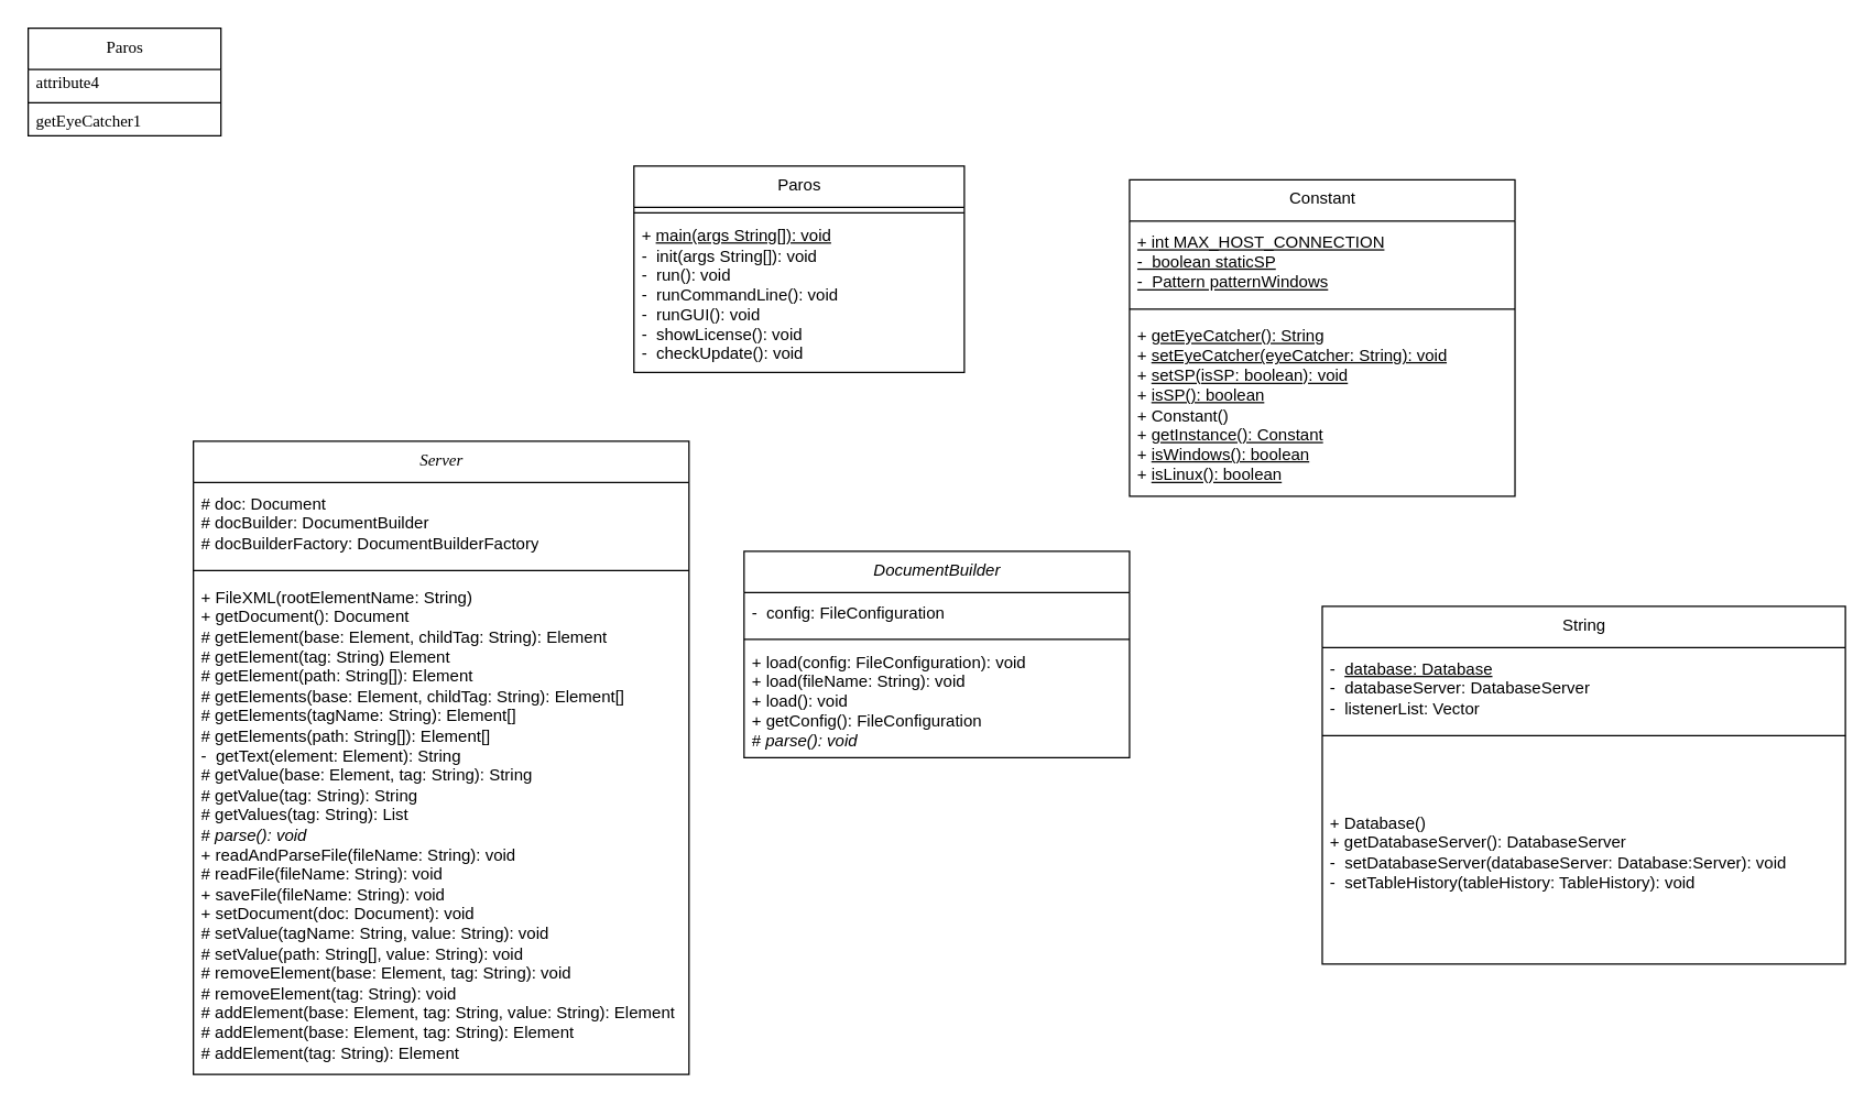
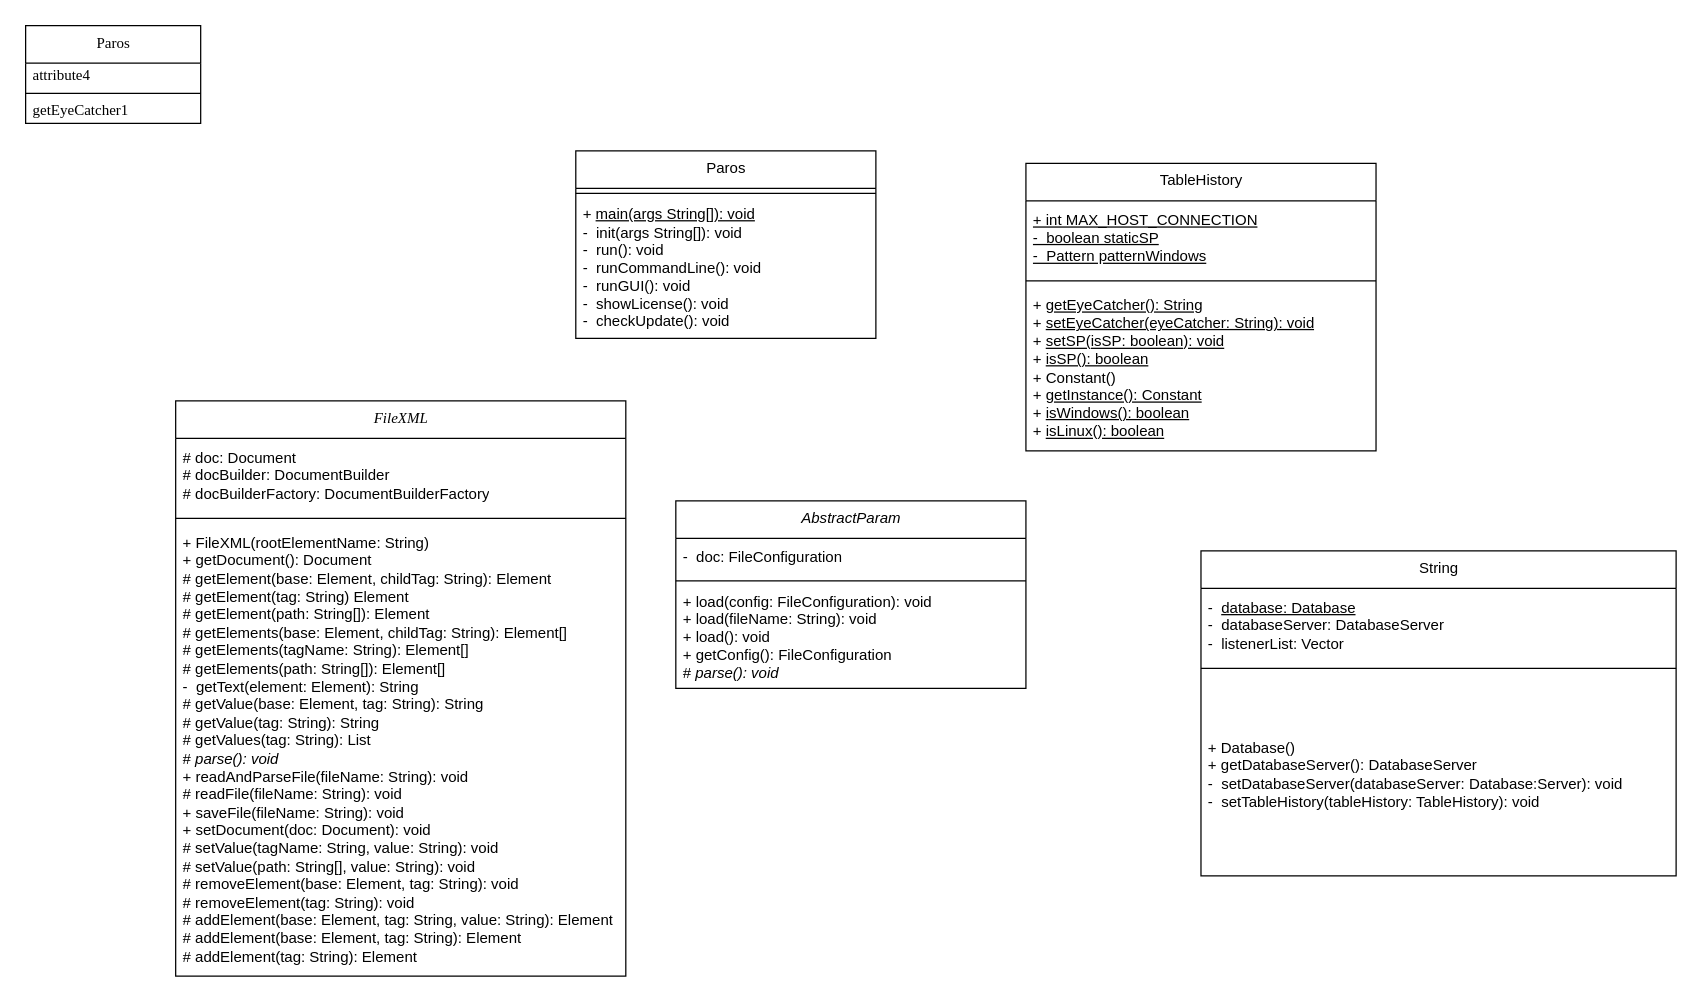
- <mxCell id="9" value="&lt;font face=&quot;Helvetica&quot;&gt;Constant&lt;/font&gt;" style="swimlane;fontStyle=0;align=center;verticalAlign=top;childLayout=stackLayout;horizontal=1;startSize=30;horizontalStack=0;resizeParent=1;resizeParentMax=0;resizeLast=0;collapsible=0;marginBottom=0;html=1;" parent="1" vertex="1"><mxGeometry x="820" y="130" width="280" height="230" as="geometry" /></mxCell>
+ <mxCell id="9" value="&lt;font face=&quot;Helvetica&quot;&gt;TableHistory&lt;/font&gt;" style="swimlane;fontStyle=0;align=center;verticalAlign=top;childLayout=stackLayout;horizontal=1;startSize=30;horizontalStack=0;resizeParent=1;resizeParentMax=0;resizeLast=0;collapsible=0;marginBottom=0;html=1;" parent="1" vertex="1"><mxGeometry x="820" y="130" width="280" height="230" as="geometry" /></mxCell>
- <mxCell id="13" value="&lt;font face=&quot;Tahoma&quot;&gt;&lt;i&gt;Server&lt;/i&gt;&lt;/font&gt;" style="swimlane;fontStyle=0;align=center;verticalAlign=top;childLayout=stackLayout;horizontal=1;startSize=30;horizontalStack=0;resizeParent=1;resizeParentMax=0;resizeLast=0;collapsible=0;marginBottom=0;html=1;" parent="1" vertex="1"><mxGeometry x="140" y="320" width="360" height="460" as="geometry" /></mxCell>
+ <mxCell id="13" value="&lt;font face=&quot;Tahoma&quot;&gt;&lt;i&gt;FileXML&lt;/i&gt;&lt;/font&gt;" style="swimlane;fontStyle=0;align=center;verticalAlign=top;childLayout=stackLayout;horizontal=1;startSize=30;horizontalStack=0;resizeParent=1;resizeParentMax=0;resizeLast=0;collapsible=0;marginBottom=0;html=1;" parent="1" vertex="1"><mxGeometry x="140" y="320" width="360" height="460" as="geometry" /></mxCell>
- <mxCell id="17" value="&lt;i&gt;DocumentBuilder&lt;/i&gt;" style="swimlane;fontStyle=0;align=center;verticalAlign=top;childLayout=stackLayout;horizontal=1;startSize=30;horizontalStack=0;resizeParent=1;resizeParentMax=0;resizeLast=0;collapsible=0;marginBottom=0;html=1;" vertex="1" parent="1"><mxGeometry x="540" y="400" width="280" height="150" as="geometry" /></mxCell>
+ <mxCell id="17" value="&lt;i&gt;AbstractParam&lt;/i&gt;" style="swimlane;fontStyle=0;align=center;verticalAlign=top;childLayout=stackLayout;horizontal=1;startSize=30;horizontalStack=0;resizeParent=1;resizeParentMax=0;resizeLast=0;collapsible=0;marginBottom=0;html=1;" vertex="1" parent="1"><mxGeometry x="540" y="400" width="280" height="150" as="geometry" /></mxCell>
- <mxCell id="18" value="-&amp;nbsp; config: FileConfiguration" style="text;html=1;strokeColor=none;fillColor=none;align=left;verticalAlign=middle;spacingLeft=4;spacingRight=4;overflow=hidden;rotatable=0;points=[[0,0.5],[1,0.5]];portConstraint=eastwest;" vertex="1" parent="17"><mxGeometry y="30" width="280" height="30" as="geometry" /></mxCell>
+ <mxCell id="18" value="-&amp;nbsp; doc: FileConfiguration" style="text;html=1;strokeColor=none;fillColor=none;align=left;verticalAlign=middle;spacingLeft=4;spacingRight=4;overflow=hidden;rotatable=0;points=[[0,0.5],[1,0.5]];portConstraint=eastwest;" vertex="1" parent="17"><mxGeometry y="30" width="280" height="30" as="geometry" /></mxCell>
